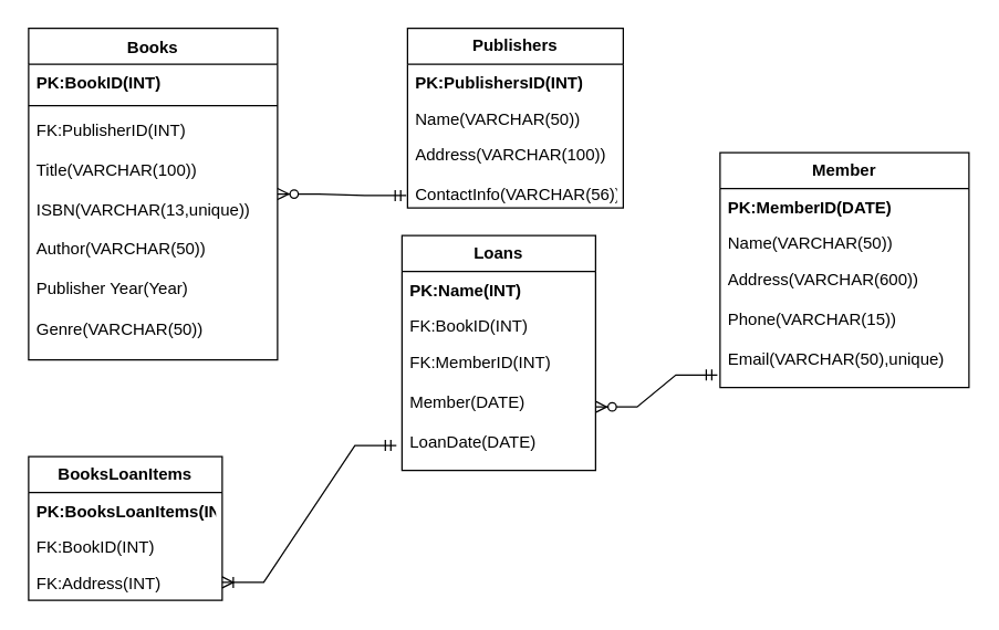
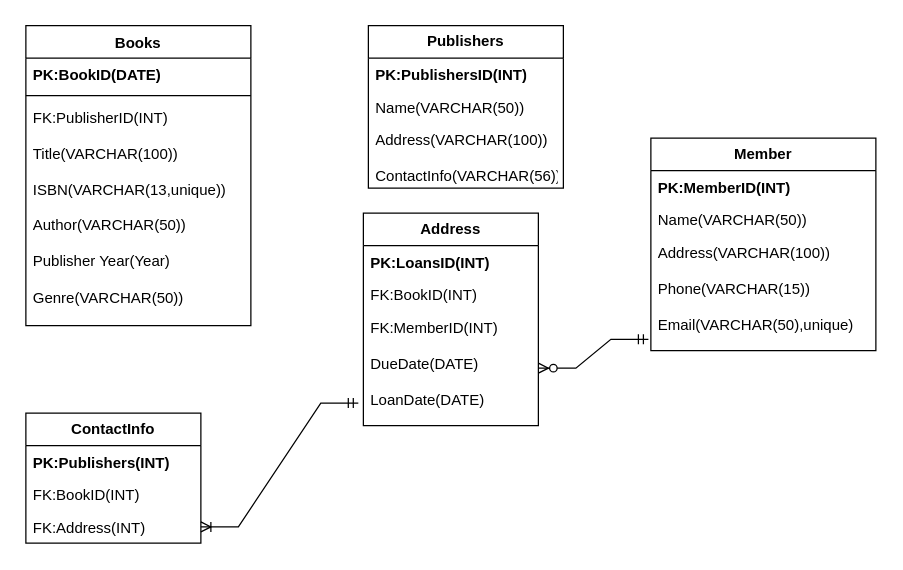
- <mxCell id="3" value="&lt;b&gt;PK:BookID(INT)&lt;/b&gt;" style="text;strokeColor=none;fillColor=none;align=left;verticalAlign=top;spacingLeft=4;spacingRight=4;overflow=hidden;rotatable=0;points=[[0,0.5],[1,0.5]];portConstraint=eastwest;whiteSpace=wrap;html=1;" vertex="1" parent="2"><mxGeometry y="26" width="180" height="26" as="geometry" /></mxCell>
+ <mxCell id="3" value="&lt;b&gt;PK:BookID(DATE)&lt;/b&gt;" style="text;strokeColor=none;fillColor=none;align=left;verticalAlign=top;spacingLeft=4;spacingRight=4;overflow=hidden;rotatable=0;points=[[0,0.5],[1,0.5]];portConstraint=eastwest;whiteSpace=wrap;html=1;" vertex="1" parent="2"><mxGeometry y="26" width="180" height="26" as="geometry" /></mxCell>
- <mxCell id="22" value="" style="edgeStyle=entityRelationEdgeStyle;fontSize=12;html=1;endArrow=ERzeroToMany;startArrow=ERmandOne;rounded=0;exitX=-0.006;exitY=0.827;exitDx=0;exitDy=0;exitPerimeter=0;entryX=1;entryY=0.333;entryDx=0;entryDy=0;entryPerimeter=0;" edge="1" parent="1" source="13" target="5"><mxGeometry width="100" height="100" relative="1" as="geometry"><mxPoint x="260" y="100" as="sourcePoint" /><mxPoint x="230" y="220" as="targetPoint" /><Array as="points"><mxPoint x="200" y="150" /></Array></mxGeometry></mxCell>
- <mxCell id="19" value="&lt;b&gt;PK:MemberID(DATE)&lt;/b&gt;" style="text;strokeColor=none;fillColor=none;align=left;verticalAlign=top;spacingLeft=4;spacingRight=4;overflow=hidden;rotatable=0;points=[[0,0.5],[1,0.5]];portConstraint=eastwest;whiteSpace=wrap;html=1;" vertex="1" parent="18"><mxGeometry y="26" width="180" height="26" as="geometry" /></mxCell>
+ <mxCell id="19" value="&lt;b&gt;PK:MemberID(INT)&lt;/b&gt;" style="text;strokeColor=none;fillColor=none;align=left;verticalAlign=top;spacingLeft=4;spacingRight=4;overflow=hidden;rotatable=0;points=[[0,0.5],[1,0.5]];portConstraint=eastwest;whiteSpace=wrap;html=1;" vertex="1" parent="18"><mxGeometry y="26" width="180" height="26" as="geometry" /></mxCell>
- <mxCell id="14" value="&lt;b&gt;Loans&lt;/b&gt;" style="swimlane;fontStyle=0;childLayout=stackLayout;horizontal=1;startSize=26;fillColor=none;horizontalStack=0;resizeParent=1;resizeParentMax=0;resizeLast=0;collapsible=1;marginBottom=0;whiteSpace=wrap;html=1;" vertex="1" parent="1"><mxGeometry x="290" y="170" width="140" height="170" as="geometry" /></mxCell>
+ <mxCell id="14" value="&lt;b&gt;Address&lt;/b&gt;" style="swimlane;fontStyle=0;childLayout=stackLayout;horizontal=1;startSize=26;fillColor=none;horizontalStack=0;resizeParent=1;resizeParentMax=0;resizeLast=0;collapsible=1;marginBottom=0;whiteSpace=wrap;html=1;" vertex="1" parent="1"><mxGeometry x="290" y="170" width="140" height="170" as="geometry" /></mxCell>
- <mxCell id="15" value="&lt;b&gt;PK:Name(INT)&lt;/b&gt;" style="text;strokeColor=none;fillColor=none;align=left;verticalAlign=top;spacingLeft=4;spacingRight=4;overflow=hidden;rotatable=0;points=[[0,0.5],[1,0.5]];portConstraint=eastwest;whiteSpace=wrap;html=1;" vertex="1" parent="14"><mxGeometry y="26" width="140" height="26" as="geometry" /></mxCell>
+ <mxCell id="15" value="&lt;b&gt;PK:LoansID(INT)&lt;/b&gt;" style="text;strokeColor=none;fillColor=none;align=left;verticalAlign=top;spacingLeft=4;spacingRight=4;overflow=hidden;rotatable=0;points=[[0,0.5],[1,0.5]];portConstraint=eastwest;whiteSpace=wrap;html=1;" vertex="1" parent="14"><mxGeometry y="26" width="140" height="26" as="geometry" /></mxCell>
- <mxCell id="21" value="Address(VARCHAR(600))&lt;div&gt;&lt;br&gt;&lt;/div&gt;&lt;div&gt;Phone(VARCHAR(15))&lt;/div&gt;&lt;div&gt;&lt;br&gt;&lt;/div&gt;&lt;div&gt;Email(VARCHAR(50),unique)&lt;/div&gt;" style="text;strokeColor=none;fillColor=none;align=left;verticalAlign=top;spacingLeft=4;spacingRight=4;overflow=hidden;rotatable=0;points=[[0,0.5],[1,0.5]];portConstraint=eastwest;whiteSpace=wrap;html=1;" vertex="1" parent="18"><mxGeometry y="78" width="180" height="92" as="geometry" /></mxCell>
+ <mxCell id="21" value="Address(VARCHAR(100))&lt;div&gt;&lt;br&gt;&lt;/div&gt;&lt;div&gt;Phone(VARCHAR(15))&lt;/div&gt;&lt;div&gt;&lt;br&gt;&lt;/div&gt;&lt;div&gt;Email(VARCHAR(50),unique)&lt;/div&gt;" style="text;strokeColor=none;fillColor=none;align=left;verticalAlign=top;spacingLeft=4;spacingRight=4;overflow=hidden;rotatable=0;points=[[0,0.5],[1,0.5]];portConstraint=eastwest;whiteSpace=wrap;html=1;" vertex="1" parent="18"><mxGeometry y="78" width="180" height="92" as="geometry" /></mxCell>
- <mxCell id="17" value="FK:MemberID(INT)&lt;div&gt;&lt;br&gt;&lt;/div&gt;&lt;div&gt;Member(DATE)&lt;/div&gt;&lt;div&gt;&lt;br&gt;&lt;/div&gt;&lt;div&gt;LoanDate(DATE)&lt;/div&gt;&lt;div&gt;&lt;br&gt;&lt;/div&gt;" style="text;strokeColor=none;fillColor=none;align=left;verticalAlign=top;spacingLeft=4;spacingRight=4;overflow=hidden;rotatable=0;points=[[0,0.5],[1,0.5]];portConstraint=eastwest;whiteSpace=wrap;html=1;" vertex="1" parent="14"><mxGeometry y="78" width="140" height="92" as="geometry" /></mxCell>
+ <mxCell id="17" value="FK:MemberID(INT)&lt;div&gt;&lt;br&gt;&lt;/div&gt;&lt;div&gt;DueDate(DATE)&lt;/div&gt;&lt;div&gt;&lt;br&gt;&lt;/div&gt;&lt;div&gt;LoanDate(DATE)&lt;/div&gt;&lt;div&gt;&lt;br&gt;&lt;/div&gt;" style="text;strokeColor=none;fillColor=none;align=left;verticalAlign=top;spacingLeft=4;spacingRight=4;overflow=hidden;rotatable=0;points=[[0,0.5],[1,0.5]];portConstraint=eastwest;whiteSpace=wrap;html=1;" vertex="1" parent="14"><mxGeometry y="78" width="140" height="92" as="geometry" /></mxCell>
- <mxCell id="6" value="&lt;b&gt;BooksLoanItems&lt;/b&gt;" style="swimlane;fontStyle=0;childLayout=stackLayout;horizontal=1;startSize=26;fillColor=none;horizontalStack=0;resizeParent=1;resizeParentMax=0;resizeLast=0;collapsible=1;marginBottom=0;whiteSpace=wrap;html=1;" vertex="1" parent="1"><mxGeometry x="20" y="330" width="140" height="104" as="geometry" /></mxCell>
+ <mxCell id="6" value="&lt;b&gt;ContactInfo&lt;/b&gt;" style="swimlane;fontStyle=0;childLayout=stackLayout;horizontal=1;startSize=26;fillColor=none;horizontalStack=0;resizeParent=1;resizeParentMax=0;resizeLast=0;collapsible=1;marginBottom=0;whiteSpace=wrap;html=1;" vertex="1" parent="1"><mxGeometry x="20" y="330" width="140" height="104" as="geometry" /></mxCell>
- <mxCell id="7" value="&lt;b&gt;PK:BooksLoanItems(INT)&lt;/b&gt;&lt;div&gt;&lt;br&gt;&lt;/div&gt;" style="text;strokeColor=none;fillColor=none;align=left;verticalAlign=top;spacingLeft=4;spacingRight=4;overflow=hidden;rotatable=0;points=[[0,0.5],[1,0.5]];portConstraint=eastwest;whiteSpace=wrap;html=1;" vertex="1" parent="6"><mxGeometry y="26" width="140" height="26" as="geometry" /></mxCell>
+ <mxCell id="7" value="&lt;b&gt;PK:Publishers(INT)&lt;/b&gt;&lt;div&gt;&lt;br&gt;&lt;/div&gt;" style="text;strokeColor=none;fillColor=none;align=left;verticalAlign=top;spacingLeft=4;spacingRight=4;overflow=hidden;rotatable=0;points=[[0,0.5],[1,0.5]];portConstraint=eastwest;whiteSpace=wrap;html=1;" vertex="1" parent="6"><mxGeometry y="26" width="140" height="26" as="geometry" /></mxCell>
